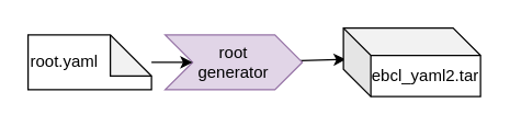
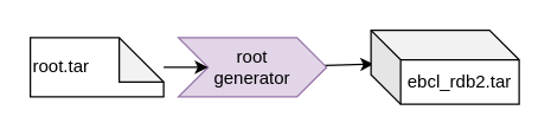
- <mxCell id="5" value="root.yaml" style="shape=note;whiteSpace=wrap;html=1;backgroundOutline=1;darkOpacity=0.05;align=left;" vertex="1" parent="1"><mxGeometry x="20" y="25" width="90" height="40" as="geometry" /></mxCell>
+ <mxCell id="5" value="root.tar" style="shape=note;whiteSpace=wrap;html=1;backgroundOutline=1;darkOpacity=0.05;align=left;" vertex="1" parent="1"><mxGeometry x="20" y="25" width="90" height="40" as="geometry" /></mxCell>
- <mxCell id="6" value="ebcl_yaml2.tar" style="shape=cube;whiteSpace=wrap;html=1;boundedLbl=1;backgroundOutline=1;darkOpacity=0.05;darkOpacity2=0.1;" vertex="1" parent="1"><mxGeometry x="250" y="20" width="100" height="50" as="geometry" /></mxCell>
+ <mxCell id="6" value="ebcl_rdb2.tar" style="shape=cube;whiteSpace=wrap;html=1;boundedLbl=1;backgroundOutline=1;darkOpacity=0.05;darkOpacity2=0.1;" vertex="1" parent="1"><mxGeometry x="250" y="20" width="100" height="50" as="geometry" /></mxCell>
